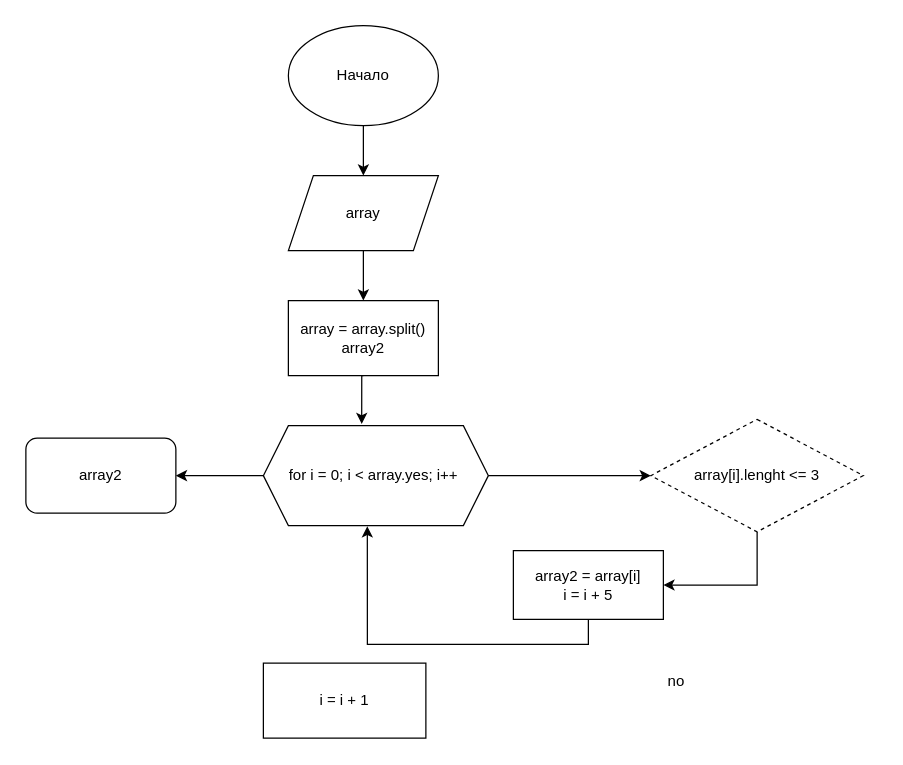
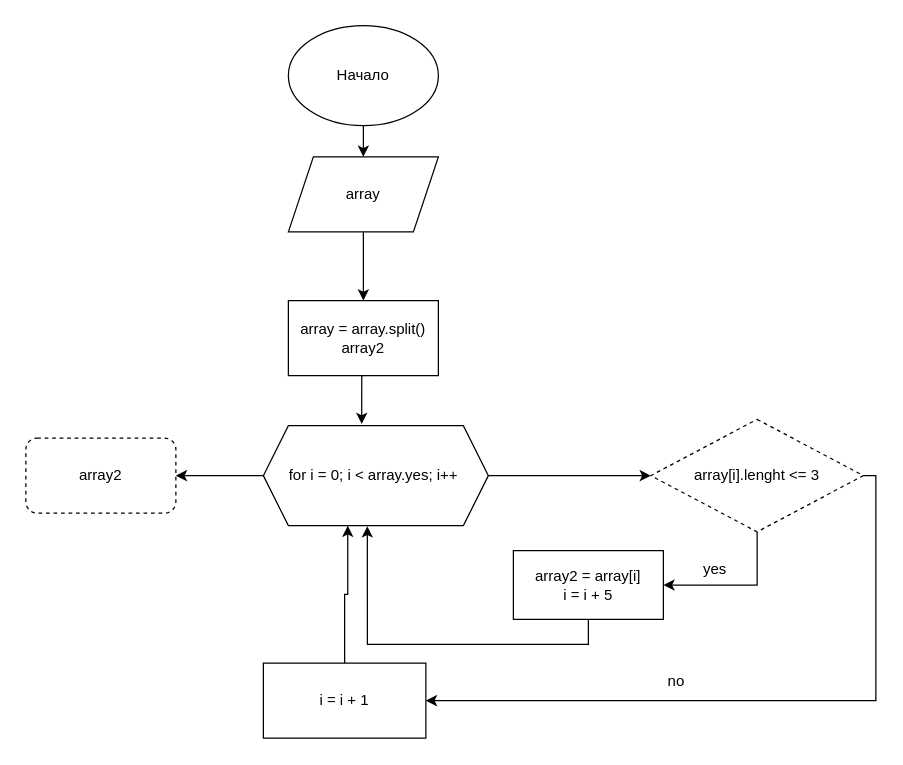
- <mxCell id="5" value="array" style="shape=parallelogram;perimeter=parallelogramPerimeter;whiteSpace=wrap;html=1;fixedSize=1;" parent="1" vertex="1"><mxGeometry x="230" y="140" width="120" height="60" as="geometry" /></mxCell>
+ <mxCell id="5" value="array" style="shape=parallelogram;perimeter=parallelogramPerimeter;whiteSpace=wrap;html=1;fixedSize=1;" parent="1" vertex="1"><mxGeometry x="230" y="125" width="120" height="60" as="geometry" /></mxCell>
- <mxCell id="19" value="array2" style="rounded=1;whiteSpace=wrap;html=1;" parent="1" vertex="1"><mxGeometry x="20" y="350" width="120" height="60" as="geometry" /></mxCell>
+ <mxCell id="19" value="array2" style="rounded=1;whiteSpace=wrap;html=1;dashed=1;" parent="1" vertex="1"><mxGeometry x="20" y="350" width="120" height="60" as="geometry" /></mxCell>
+ <mxCell id="20" value="yes" style="text;html=1;align=center;verticalAlign=middle;resizable=0;points=[];autosize=1;strokeColor=none;fillColor=none;" parent="1" vertex="1"><mxGeometry x="550.5" y="440" width="40" height="30" as="geometry" /></mxCell>
+ <mxCell id="16" style="edgeStyle=orthogonalEdgeStyle;rounded=0;orthogonalLoop=1;jettySize=auto;html=1;exitX=0.5;exitY=0;exitDx=0;exitDy=0;entryX=0.375;entryY=1;entryDx=0;entryDy=0;" parent="1" source="17" target="8" edge="1"><mxGeometry relative="1" as="geometry" /></mxCell>
+ <mxCell id="11" style="edgeStyle=orthogonalEdgeStyle;rounded=0;orthogonalLoop=1;jettySize=auto;html=1;exitX=1;exitY=0.5;exitDx=0;exitDy=0;entryX=1;entryY=0.5;entryDx=0;entryDy=0;" parent="1" source="13" target="17" edge="1"><mxGeometry relative="1" as="geometry"><Array as="points"><mxPoint x="700" y="380" /><mxPoint x="700" y="560" /></Array></mxGeometry></mxCell>
